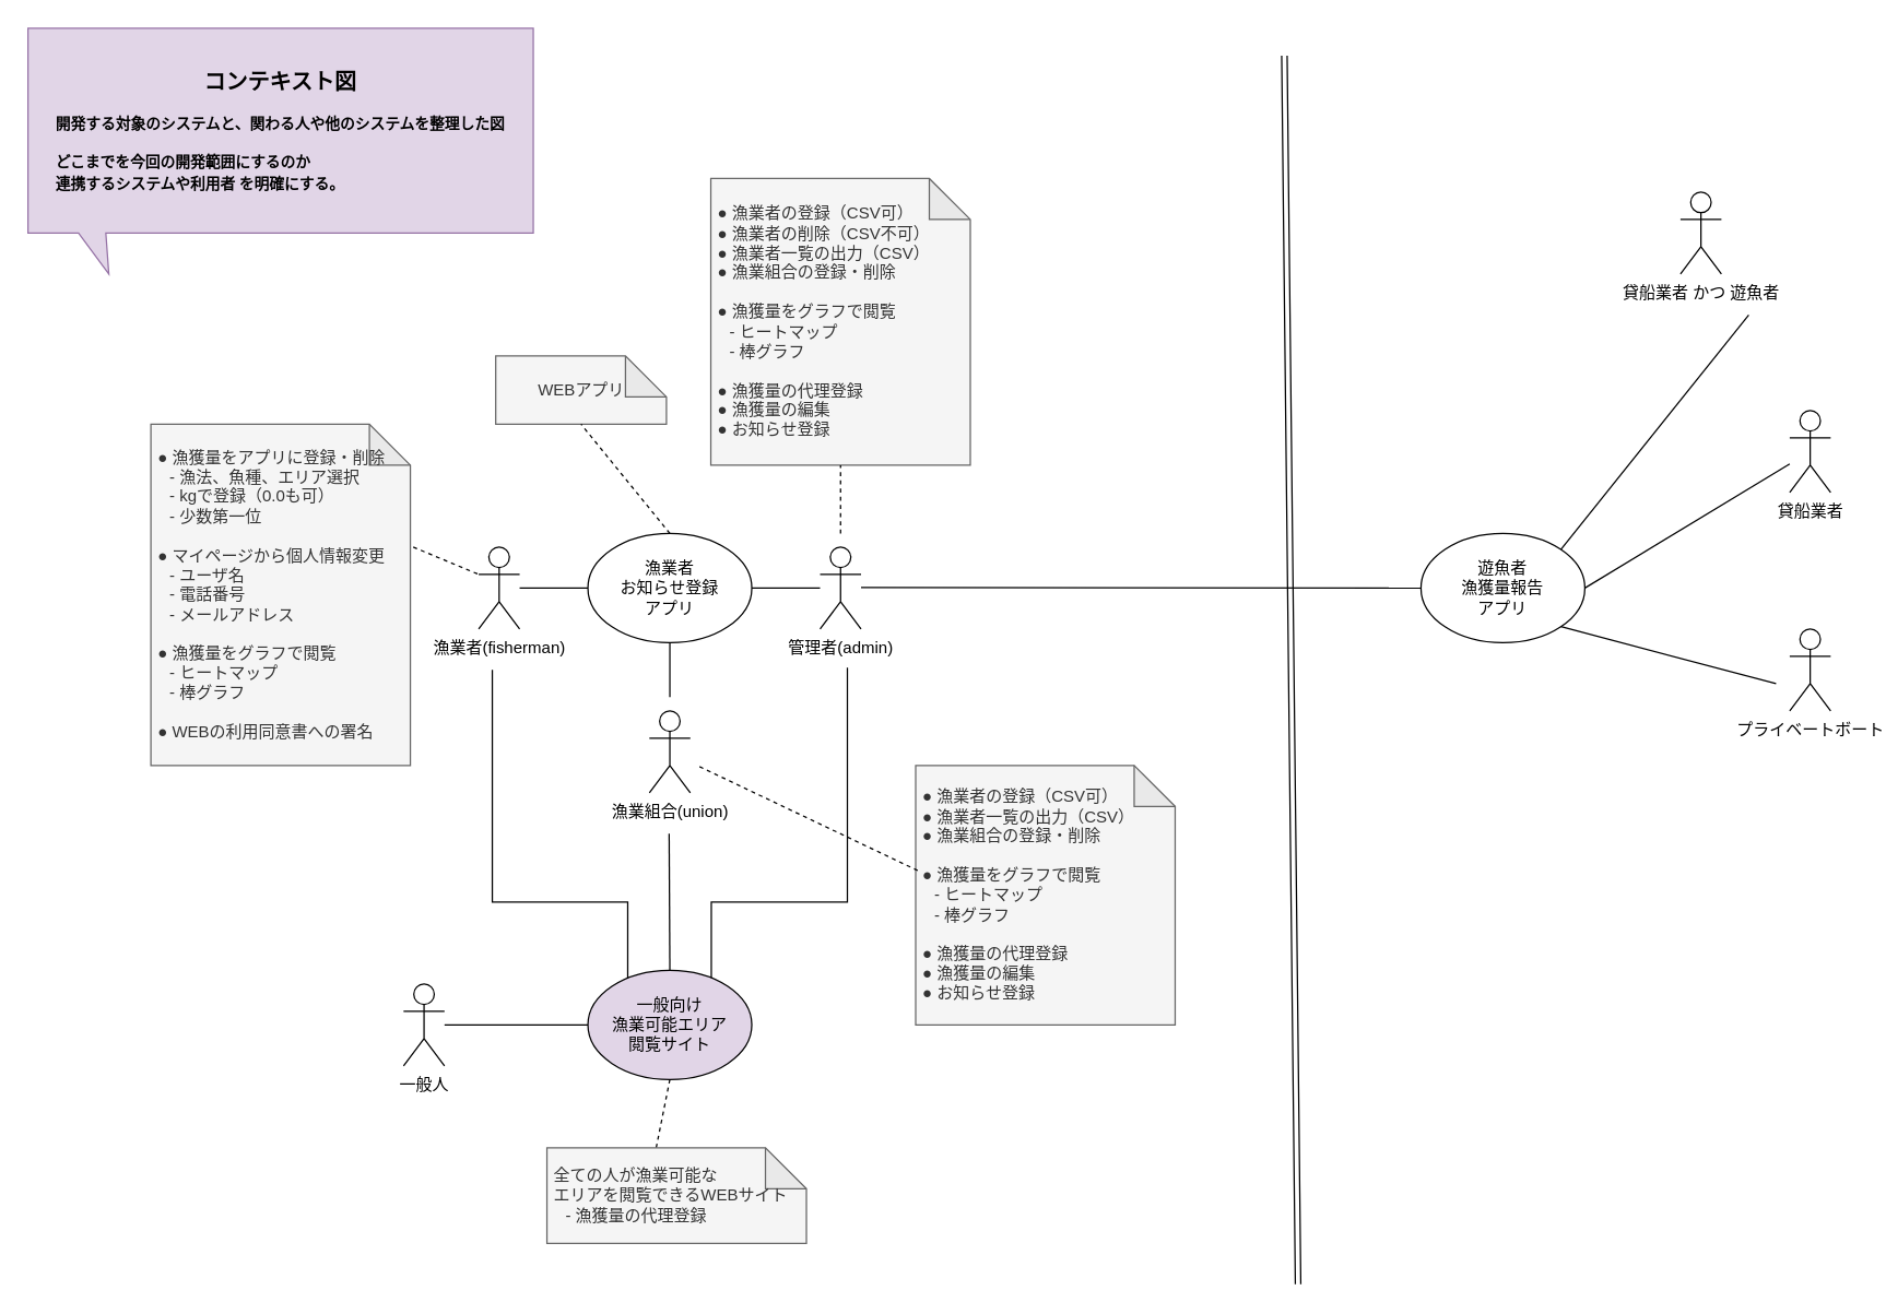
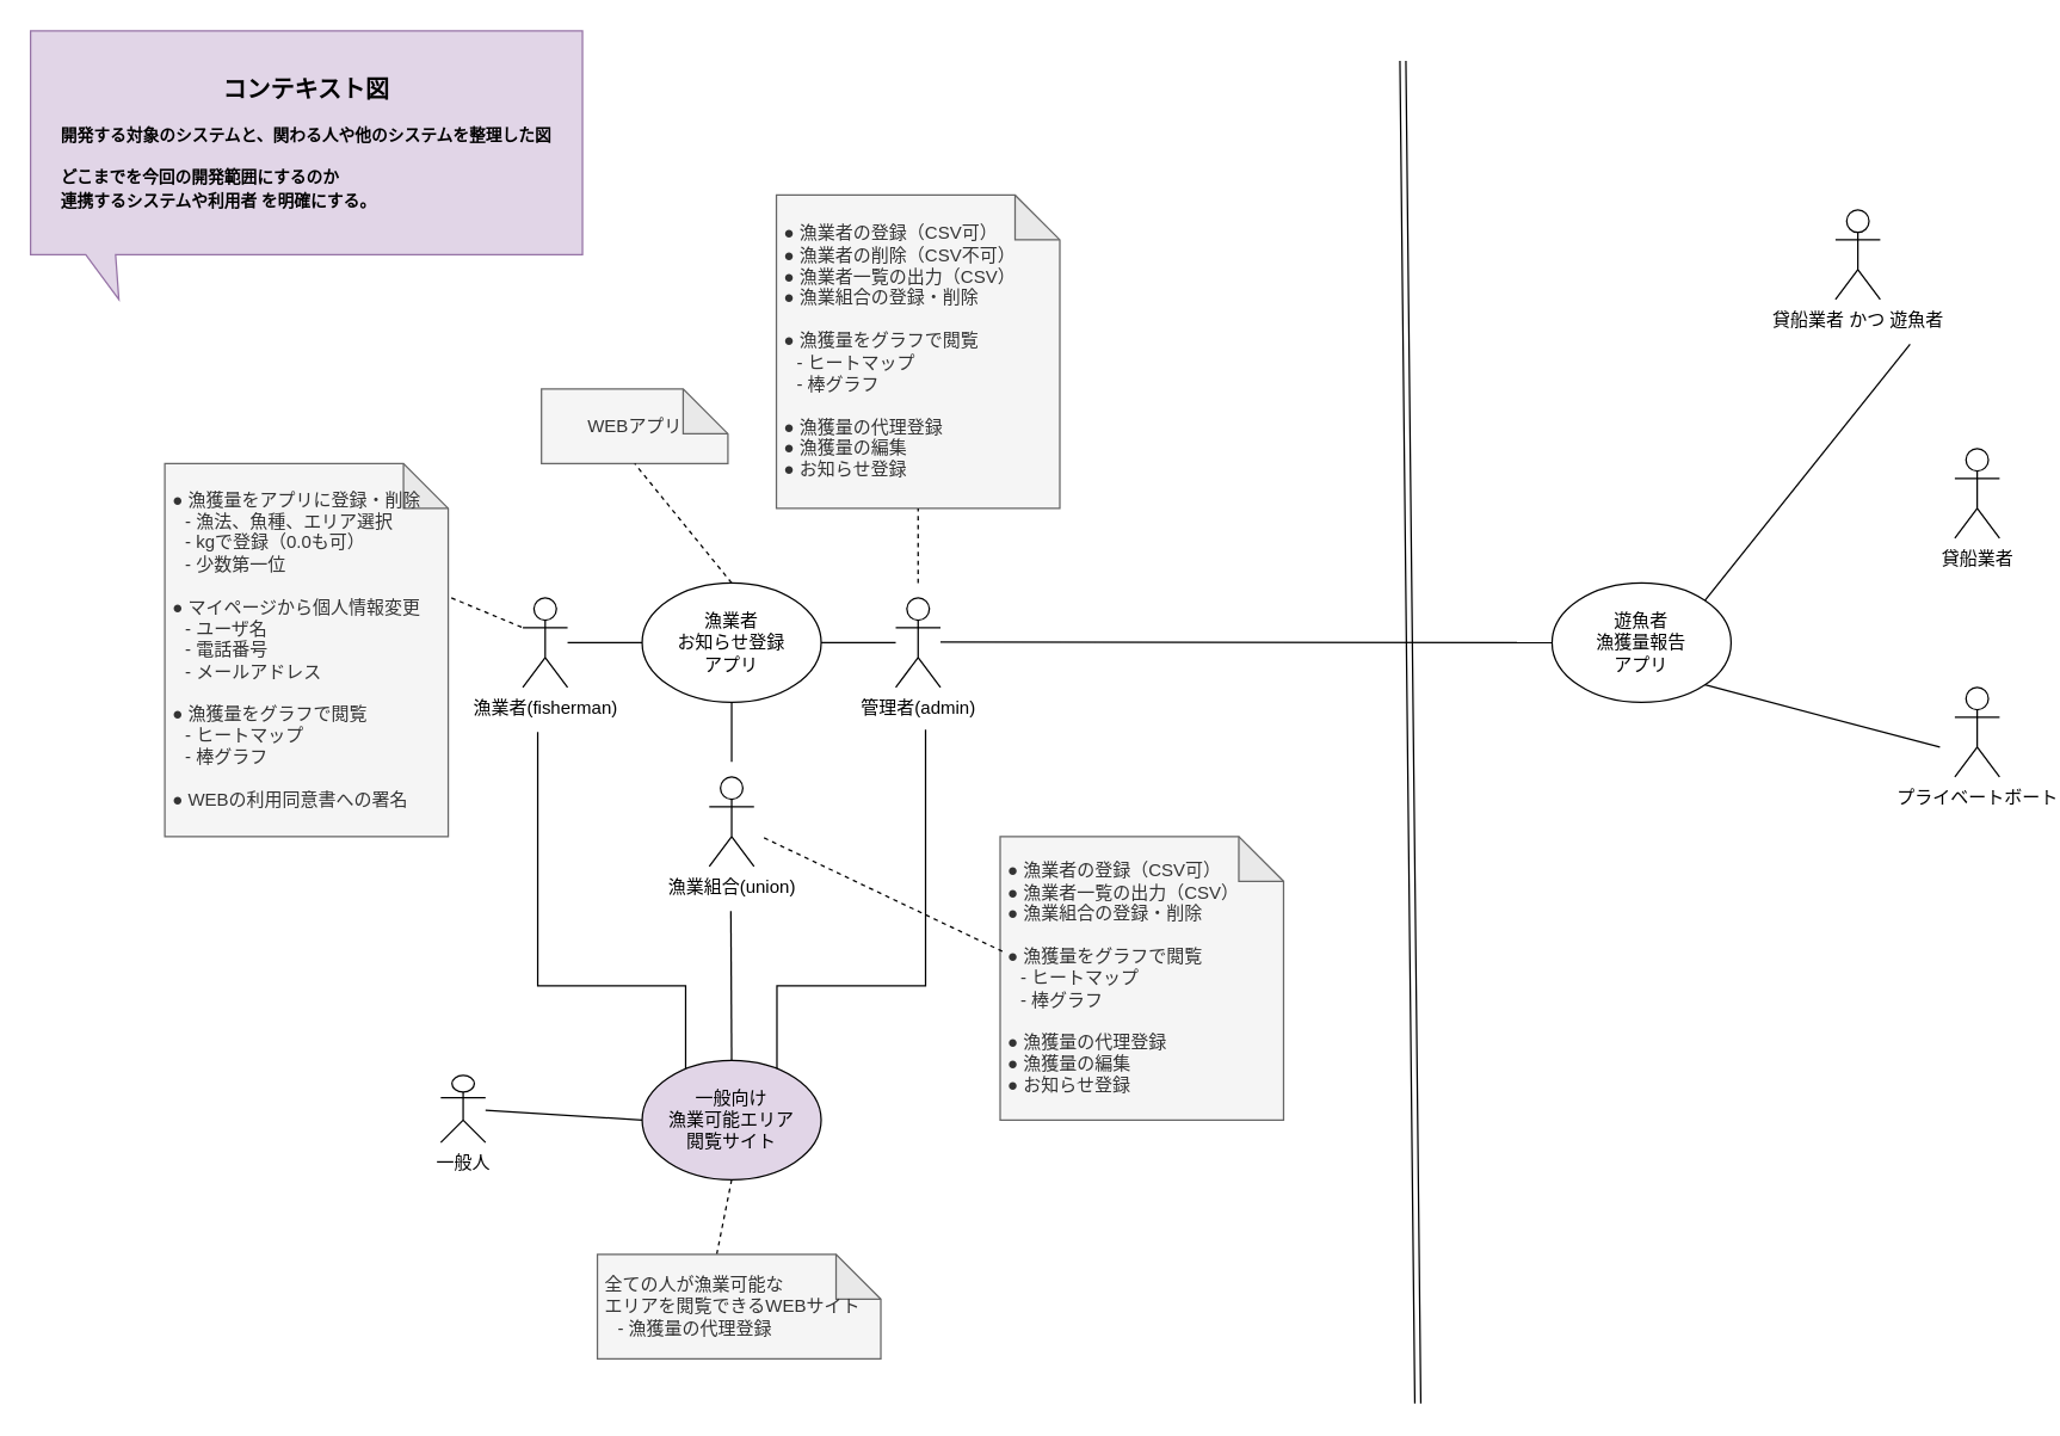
- <mxCell id="30" value="" style="endArrow=none;html=1;exitX=1;exitY=0.5;exitDx=0;exitDy=0;" parent="1" source="21" target="28" edge="1"><mxGeometry width="50" height="50" relative="1" as="geometry"><mxPoint x="990" y="439.67" as="sourcePoint" /><mxPoint x="1040" y="439.67" as="targetPoint" /></mxGeometry></mxCell>
- <mxCell id="23" value="一般人" style="shape=umlActor;verticalLabelPosition=bottom;verticalAlign=top;html=1;outlineConnect=0;" parent="1" vertex="1"><mxGeometry x="295" y="720" width="30" height="60" as="geometry" /></mxCell>
+ <mxCell id="23" value="一般人" style="shape=umlActor;verticalLabelPosition=bottom;verticalAlign=top;html=1;outlineConnect=0;" parent="1" vertex="1"><mxGeometry x="295" y="720" width="30" height="45" as="geometry" /></mxCell>
